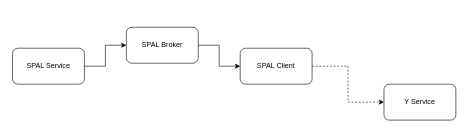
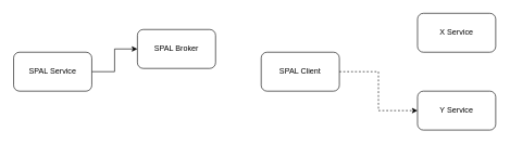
+ <mxCell id="6" value="X Service" style="rounded=1;whiteSpace=wrap;html=1;" vertex="1" parent="1"><mxGeometry x="640" y="20" width="120" height="60" as="geometry" /></mxCell>
- <mxCell id="2" style="edgeStyle=orthogonalEdgeStyle;rounded=0;orthogonalLoop=1;jettySize=auto;html=1;" edge="1" parent="1" source="3" target="5"><mxGeometry relative="1" as="geometry" /></mxCell>
